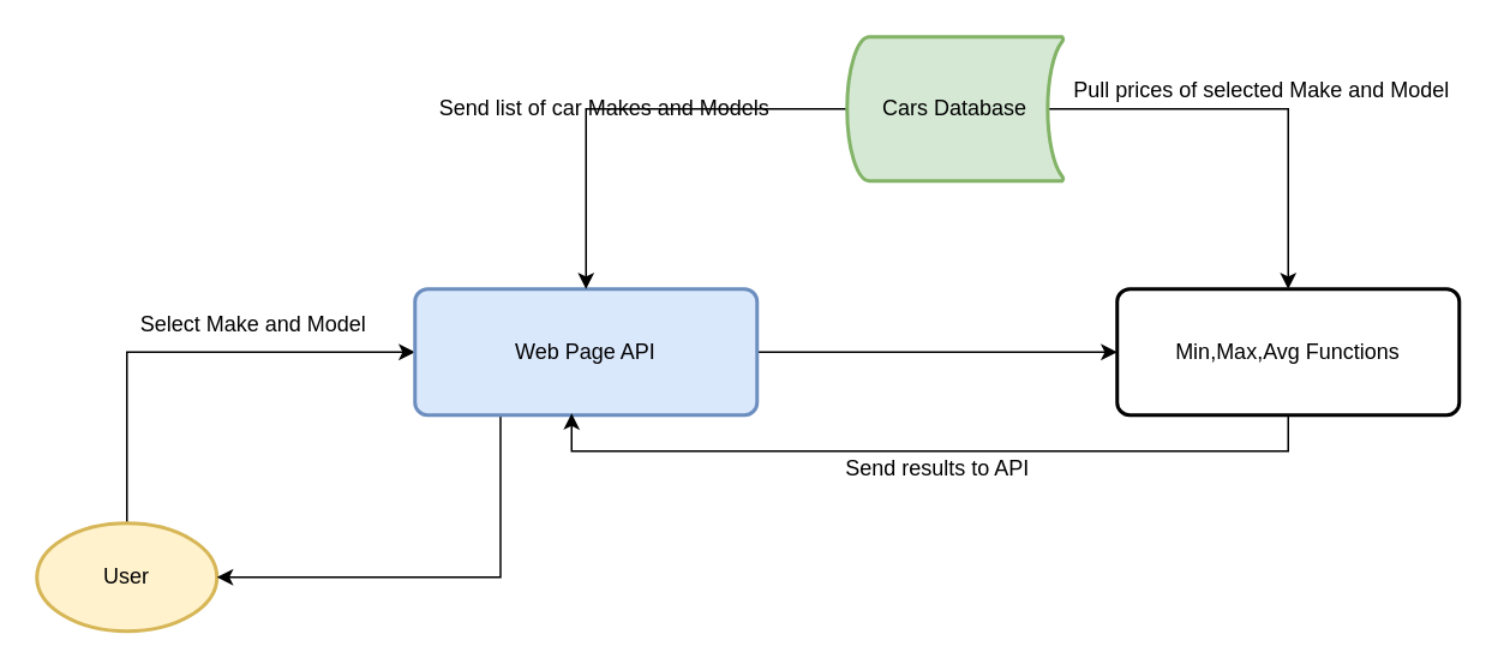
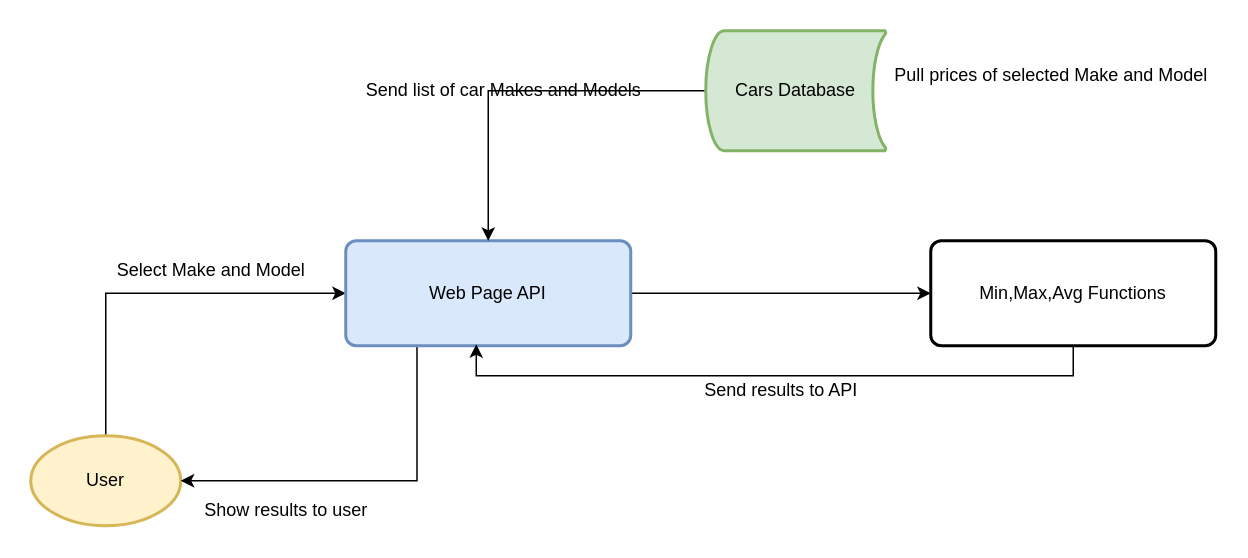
- <mxCell id="9" style="edgeStyle=orthogonalEdgeStyle;rounded=0;orthogonalLoop=1;jettySize=auto;html=1;exitX=0.93;exitY=0.5;exitDx=0;exitDy=0;exitPerimeter=0;" edge="1" parent="1" source="10" target="12"><mxGeometry relative="1" as="geometry" /></mxCell>
+ <mxCell id="16" value="Show results to user" style="text;html=1;align=center;verticalAlign=middle;resizable=0;points=[];autosize=1;strokeColor=none;fillColor=none;" vertex="1" parent="1"><mxGeometry x="130" y="330" width="120" height="20" as="geometry" /></mxCell>
